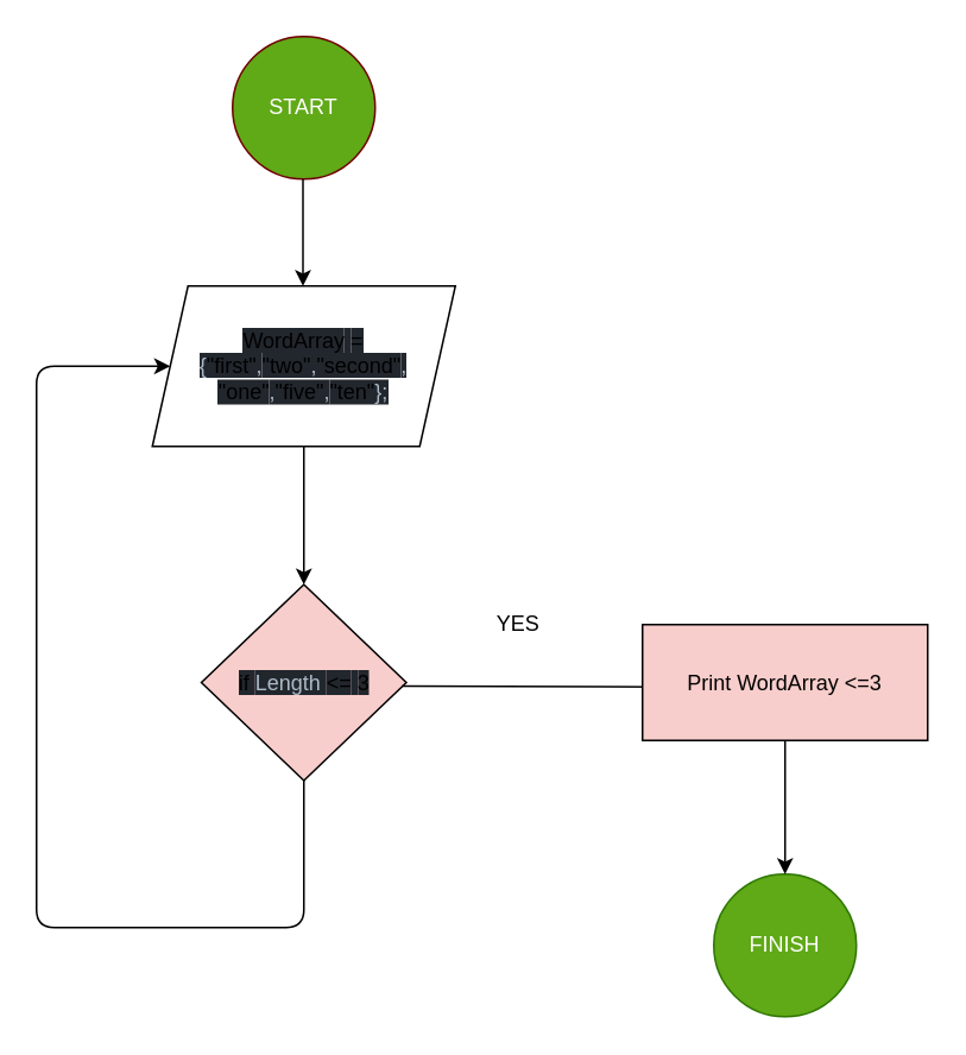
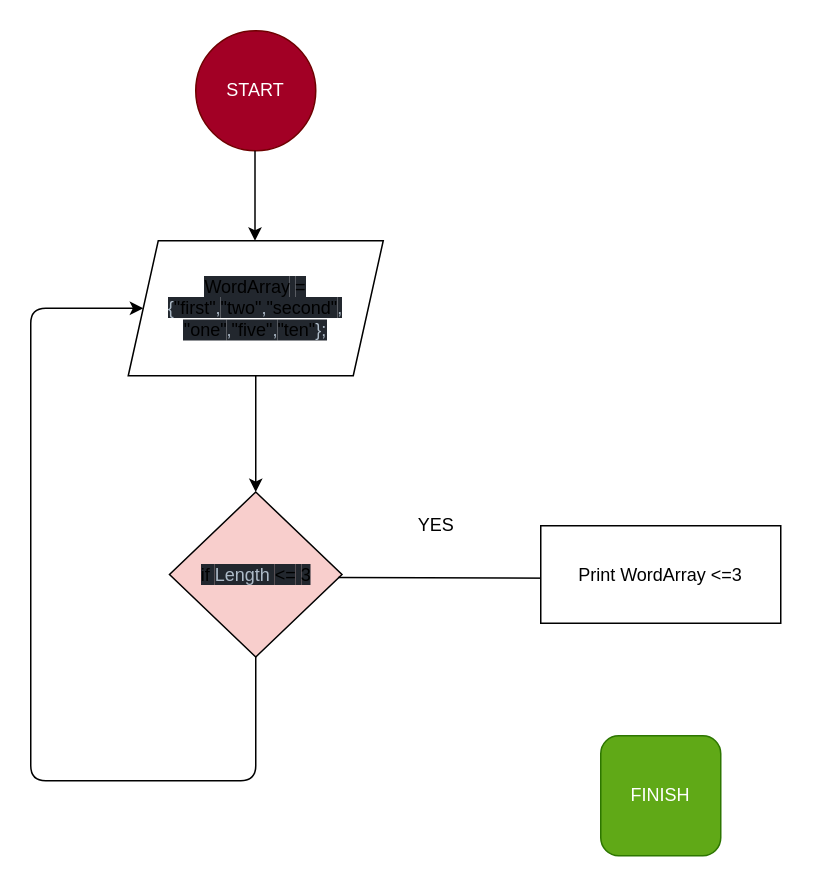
- <mxCell id="2" value="START" style="ellipse;whiteSpace=wrap;html=1;fillColor=#60a917;fontColor=#ffffff;strokeColor=#6F0000;" vertex="1" parent="1"><mxGeometry x="130" y="20" width="80" height="80" as="geometry" /></mxCell>
+ <mxCell id="2" value="START" style="ellipse;whiteSpace=wrap;html=1;fillColor=#a20025;fontColor=#ffffff;strokeColor=#6F0000;" vertex="1" parent="1"><mxGeometry x="130" y="20" width="80" height="80" as="geometry" /></mxCell>
- <mxCell id="12" value="Print WordArray &amp;lt;=3" style="rounded=0;whiteSpace=wrap;html=1;fillColor=#f8cecc;" vertex="1" parent="1"><mxGeometry x="360" y="350" width="160" height="65" as="geometry" /></mxCell>
+ <mxCell id="12" value="Print WordArray &amp;lt;=3" style="rounded=0;whiteSpace=wrap;html=1;" vertex="1" parent="1"><mxGeometry x="360" y="350" width="160" height="65" as="geometry" /></mxCell>
- <mxCell id="11" style="edgeStyle=none;html=1;exitX=0.5;exitY=1;exitDx=0;exitDy=0;" edge="1" parent="1" source="12" target="3"><mxGeometry relative="1" as="geometry" /></mxCell>
- <mxCell id="3" value="FINISH" style="ellipse;whiteSpace=wrap;html=1;fillColor=#60a917;fontColor=#ffffff;strokeColor=#2D7600;" vertex="1" parent="1"><mxGeometry x="400" y="490" width="80" height="80" as="geometry" /></mxCell>
+ <mxCell id="3" value="FINISH" style="whiteSpace=wrap;html=1;fillColor=#60a917;fontColor=#ffffff;strokeColor=#2D7600;rounded=1;" vertex="1" parent="1"><mxGeometry x="400" y="490" width="80" height="80" as="geometry" /></mxCell>
